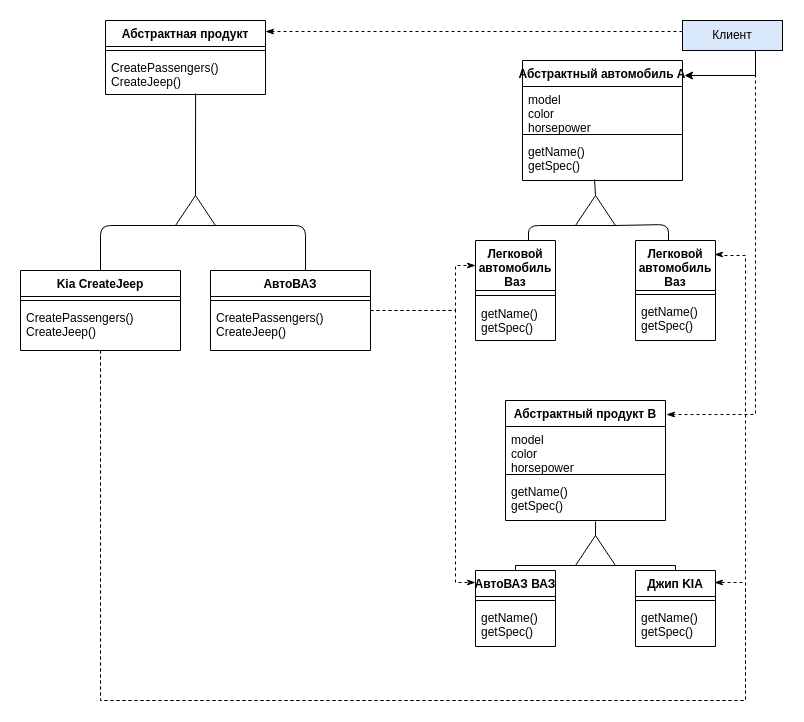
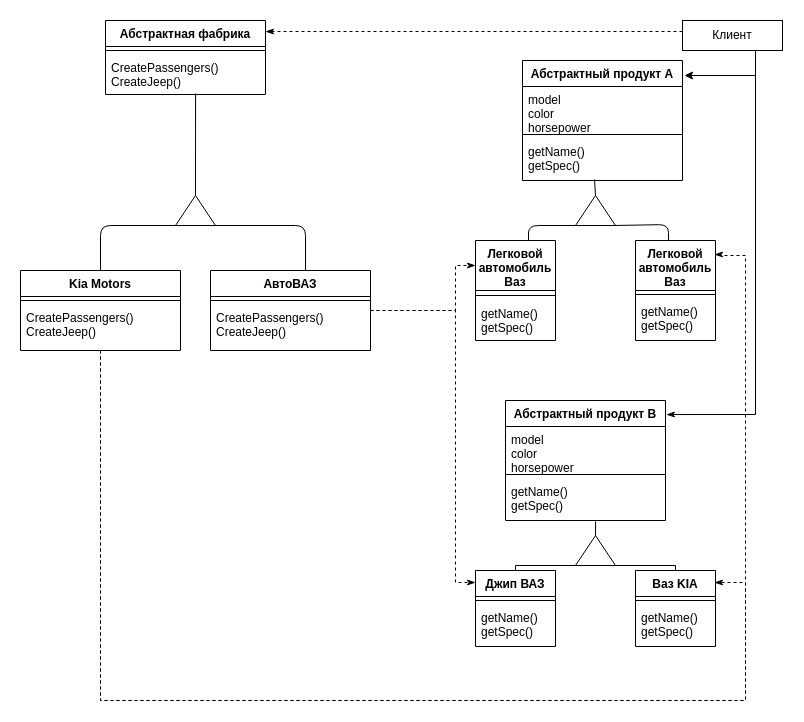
- <mxCell id="18" value="Абстрактная продукт" style="swimlane;fontStyle=1;align=center;verticalAlign=top;childLayout=stackLayout;horizontal=1;startSize=26;horizontalStack=0;resizeParent=1;resizeParentMax=0;resizeLast=0;collapsible=1;marginBottom=0;" parent="1" vertex="1"><mxGeometry x="105" y="20" width="160" height="74" as="geometry" /></mxCell>
+ <mxCell id="18" value="Абстрактная фабрика" style="swimlane;fontStyle=1;align=center;verticalAlign=top;childLayout=stackLayout;horizontal=1;startSize=26;horizontalStack=0;resizeParent=1;resizeParentMax=0;resizeLast=0;collapsible=1;marginBottom=0;" parent="1" vertex="1"><mxGeometry x="105" y="20" width="160" height="74" as="geometry" /></mxCell>
- <mxCell id="5" value="Клиент" style="rounded=0;whiteSpace=wrap;html=1;fillColor=#dae8fc;" parent="1" vertex="1"><mxGeometry x="682" y="20" width="100" height="30" as="geometry" /></mxCell>
+ <mxCell id="5" value="Клиент" style="rounded=0;whiteSpace=wrap;html=1;" parent="1" vertex="1"><mxGeometry x="682" y="20" width="100" height="30" as="geometry" /></mxCell>
- <mxCell id="36" value="Абстрактный автомобиль А" style="swimlane;fontStyle=1;align=center;verticalAlign=top;childLayout=stackLayout;horizontal=1;startSize=26;horizontalStack=0;resizeParent=1;resizeParentMax=0;resizeLast=0;collapsible=1;marginBottom=0;" parent="1" vertex="1"><mxGeometry x="522" y="60" width="160" height="120" as="geometry" /></mxCell>
+ <mxCell id="36" value="Абстрактный продукт А" style="swimlane;fontStyle=1;align=center;verticalAlign=top;childLayout=stackLayout;horizontal=1;startSize=26;horizontalStack=0;resizeParent=1;resizeParentMax=0;resizeLast=0;collapsible=1;marginBottom=0;" parent="1" vertex="1"><mxGeometry x="522" y="60" width="160" height="120" as="geometry" /></mxCell>
- <mxCell id="26" value="Kia CreateJeep" style="swimlane;fontStyle=1;align=center;verticalAlign=top;childLayout=stackLayout;horizontal=1;startSize=26;horizontalStack=0;resizeParent=1;resizeParentMax=0;resizeLast=0;collapsible=1;marginBottom=0;" parent="1" vertex="1"><mxGeometry x="20" y="270" width="160" height="80" as="geometry" /></mxCell>
+ <mxCell id="26" value="Kia Motors" style="swimlane;fontStyle=1;align=center;verticalAlign=top;childLayout=stackLayout;horizontal=1;startSize=26;horizontalStack=0;resizeParent=1;resizeParentMax=0;resizeLast=0;collapsible=1;marginBottom=0;" parent="1" vertex="1"><mxGeometry x="20" y="270" width="160" height="80" as="geometry" /></mxCell>
- <mxCell id="3" style="edgeStyle=orthogonalEdgeStyle;rounded=0;orthogonalLoop=1;jettySize=auto;html=1;entryX=1.006;entryY=0.117;entryDx=0;entryDy=0;entryPerimeter=0;startArrow=none;startFill=0;endArrow=classicThin;endFill=1;dashed=1;" parent="1" source="5" target="47" edge="1"><mxGeometry relative="1" as="geometry"><Array as="points"><mxPoint x="755" y="414" /></Array></mxGeometry></mxCell>
+ <mxCell id="3" style="edgeStyle=orthogonalEdgeStyle;rounded=0;orthogonalLoop=1;jettySize=auto;html=1;entryX=1.006;entryY=0.117;entryDx=0;entryDy=0;entryPerimeter=0;startArrow=none;startFill=0;endArrow=classicThin;endFill=1;" parent="1" source="5" target="47" edge="1"><mxGeometry relative="1" as="geometry"><Array as="points"><mxPoint x="755" y="414" /></Array></mxGeometry></mxCell>
- <mxCell id="30" value="АвтоВАЗ ВАЗ" style="swimlane;fontStyle=1;align=center;verticalAlign=top;childLayout=stackLayout;horizontal=1;startSize=26;horizontalStack=0;resizeParent=1;resizeParentMax=0;resizeLast=0;collapsible=1;marginBottom=0;" parent="1" vertex="1"><mxGeometry x="475" y="570" width="80" height="76" as="geometry" /></mxCell>
+ <mxCell id="30" value="Джип ВАЗ" style="swimlane;fontStyle=1;align=center;verticalAlign=top;childLayout=stackLayout;horizontal=1;startSize=26;horizontalStack=0;resizeParent=1;resizeParentMax=0;resizeLast=0;collapsible=1;marginBottom=0;" parent="1" vertex="1"><mxGeometry x="475" y="570" width="80" height="76" as="geometry" /></mxCell>
- <mxCell id="43" value="Джип KIA" style="swimlane;fontStyle=1;align=center;verticalAlign=top;childLayout=stackLayout;horizontal=1;startSize=26;horizontalStack=0;resizeParent=1;resizeParentMax=0;resizeLast=0;collapsible=1;marginBottom=0;" parent="1" vertex="1"><mxGeometry x="635" y="570" width="80" height="76" as="geometry" /></mxCell>
+ <mxCell id="43" value="Ваз KIA" style="swimlane;fontStyle=1;align=center;verticalAlign=top;childLayout=stackLayout;horizontal=1;startSize=26;horizontalStack=0;resizeParent=1;resizeParentMax=0;resizeLast=0;collapsible=1;marginBottom=0;" parent="1" vertex="1"><mxGeometry x="635" y="570" width="80" height="76" as="geometry" /></mxCell>
